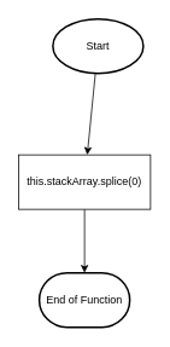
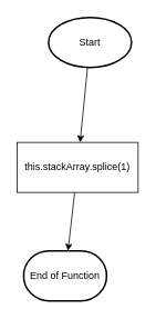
- <mxCell id="5" value="this.stackArray.splice(0)" style="rounded=0;whiteSpace=wrap;html=1;" vertex="1" parent="1"><mxGeometry x="20" y="170" width="146" height="60" as="geometry" /></mxCell>
+ <mxCell id="5" value="this.stackArray.splice(1)" style="rounded=0;whiteSpace=wrap;html=1;" vertex="1" parent="1"><mxGeometry x="20" y="170" width="146" height="60" as="geometry" /></mxCell>
- <mxCell id="6" value="End of Function" style="strokeWidth=2;html=1;shape=mxgraph.flowchart.terminator;whiteSpace=wrap;" vertex="1" parent="1"><mxGeometry x="43" y="300" width="100" height="60" as="geometry" /></mxCell>
+ <mxCell id="6" value="End of Function" style="strokeWidth=2;html=1;shape=mxgraph.flowchart.terminator;whiteSpace=wrap;" vertex="1" parent="1"><mxGeometry x="28" y="300" width="100" height="60" as="geometry" /></mxCell>
